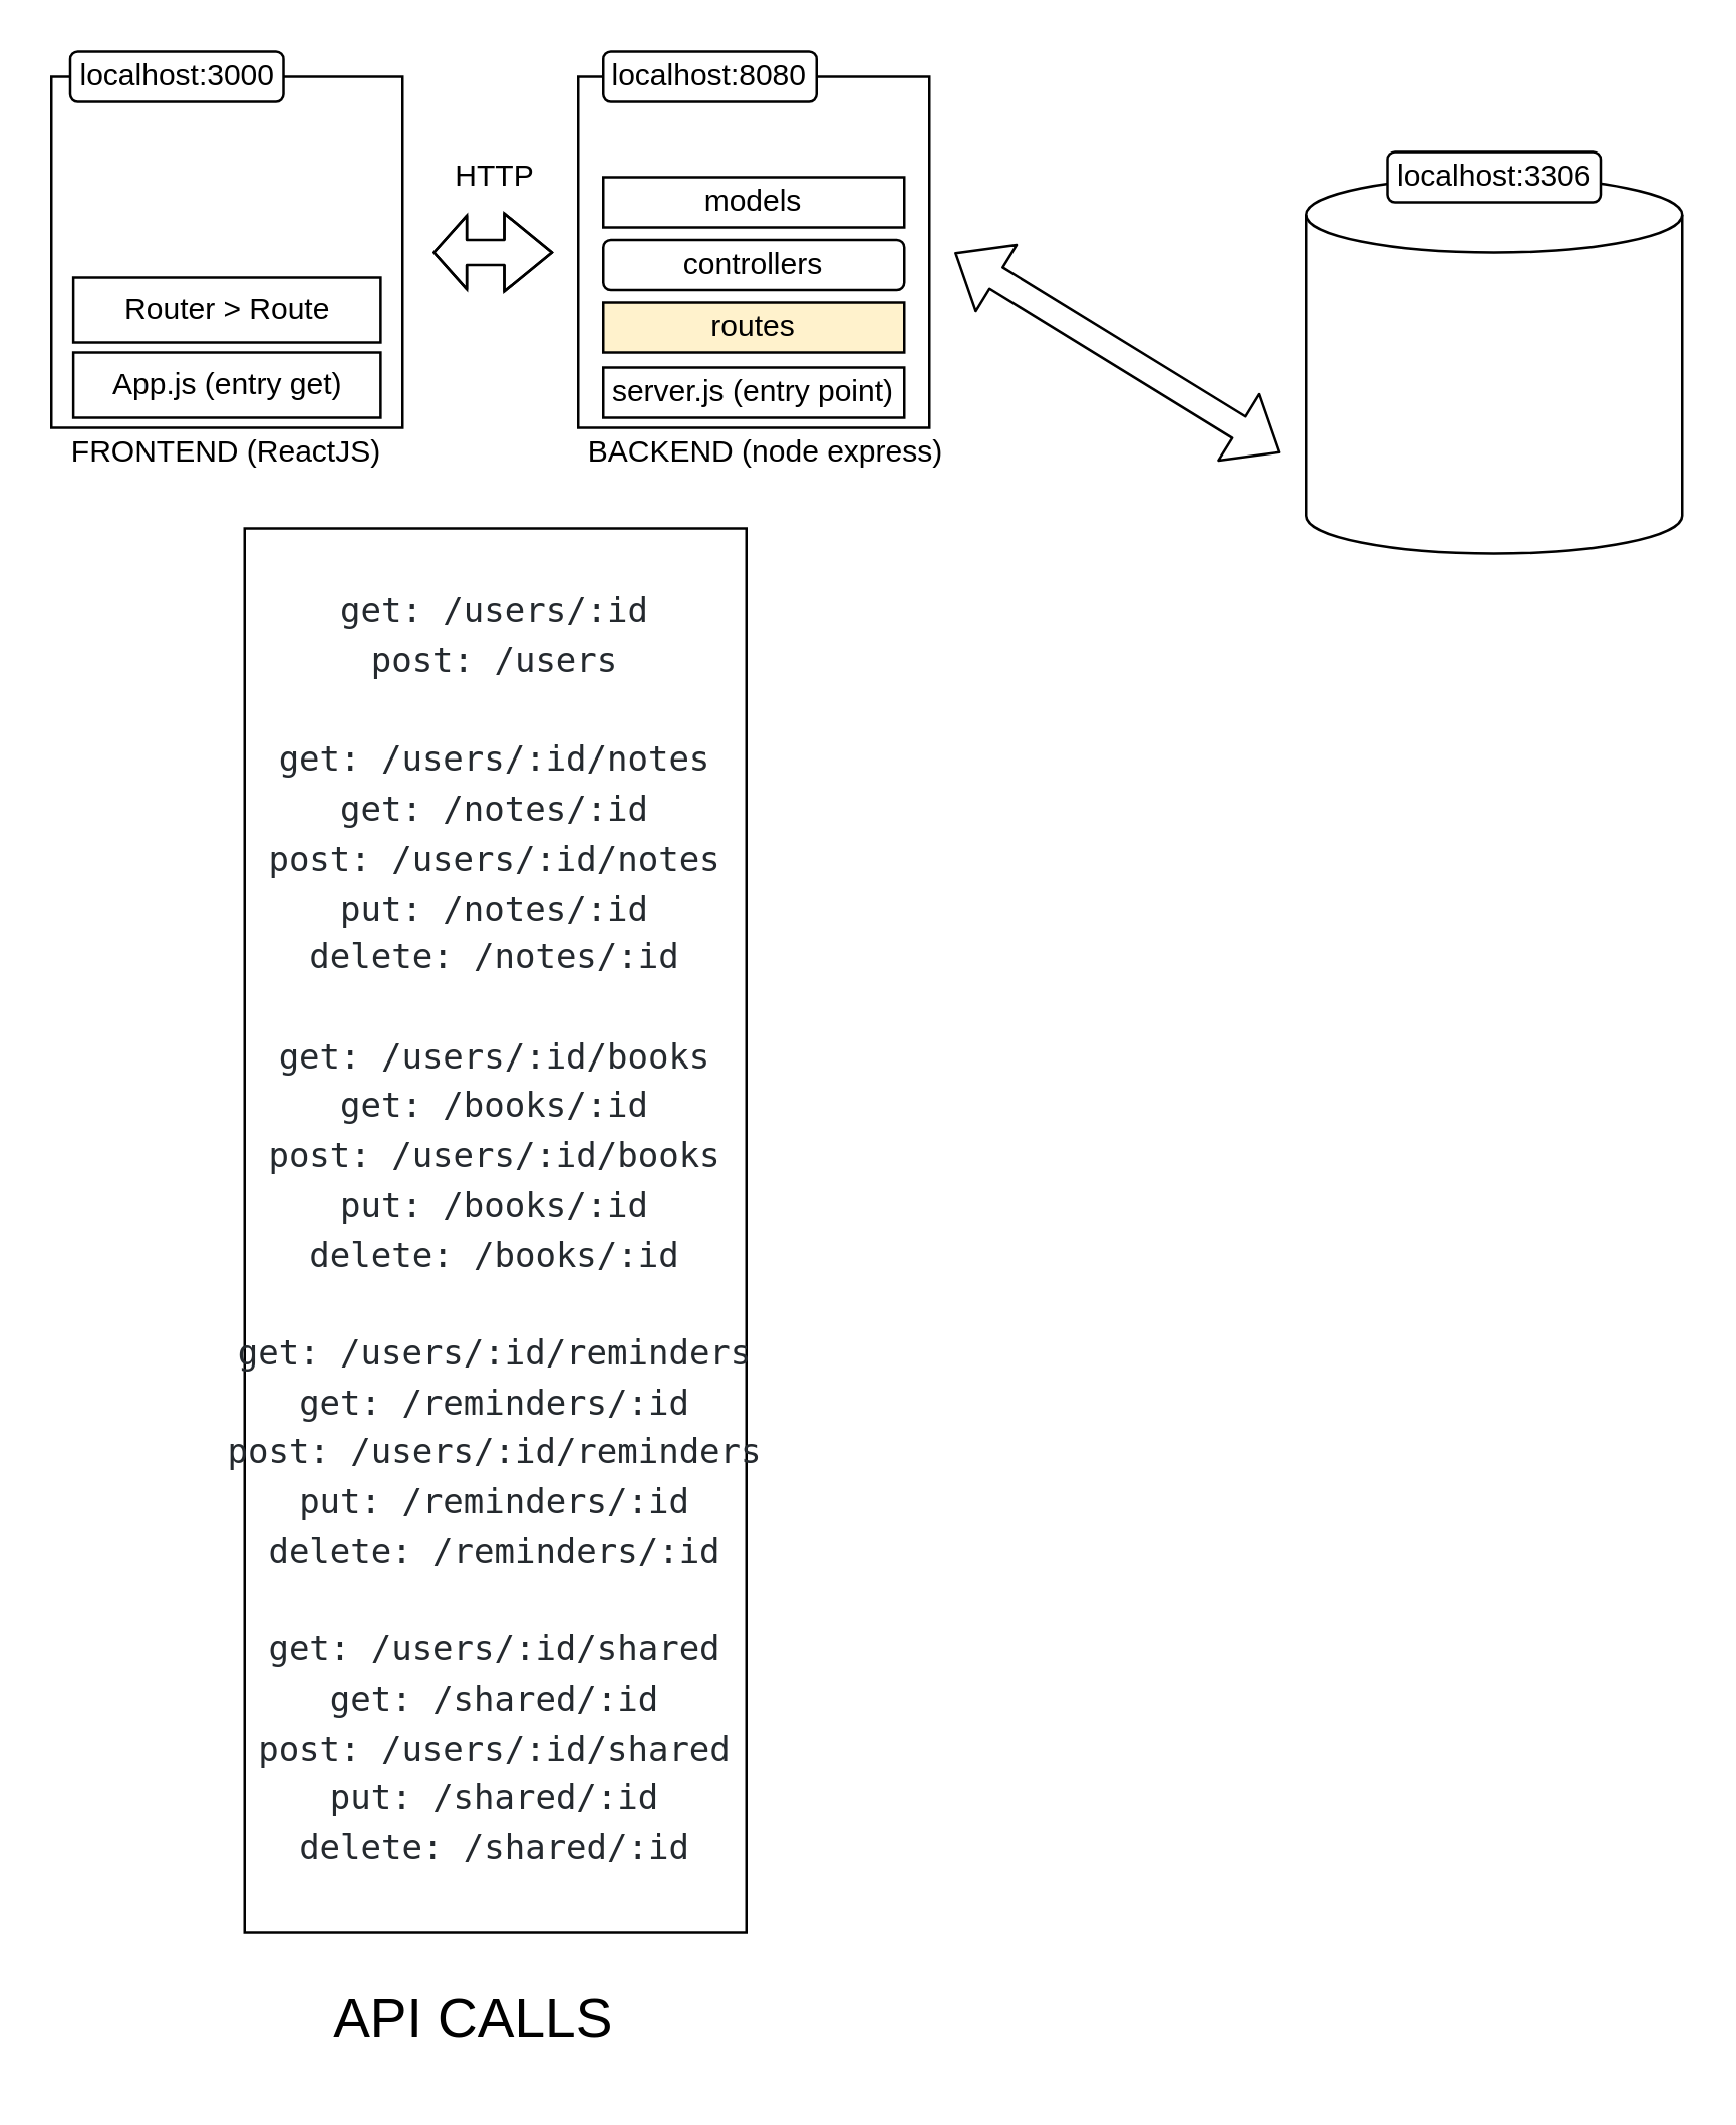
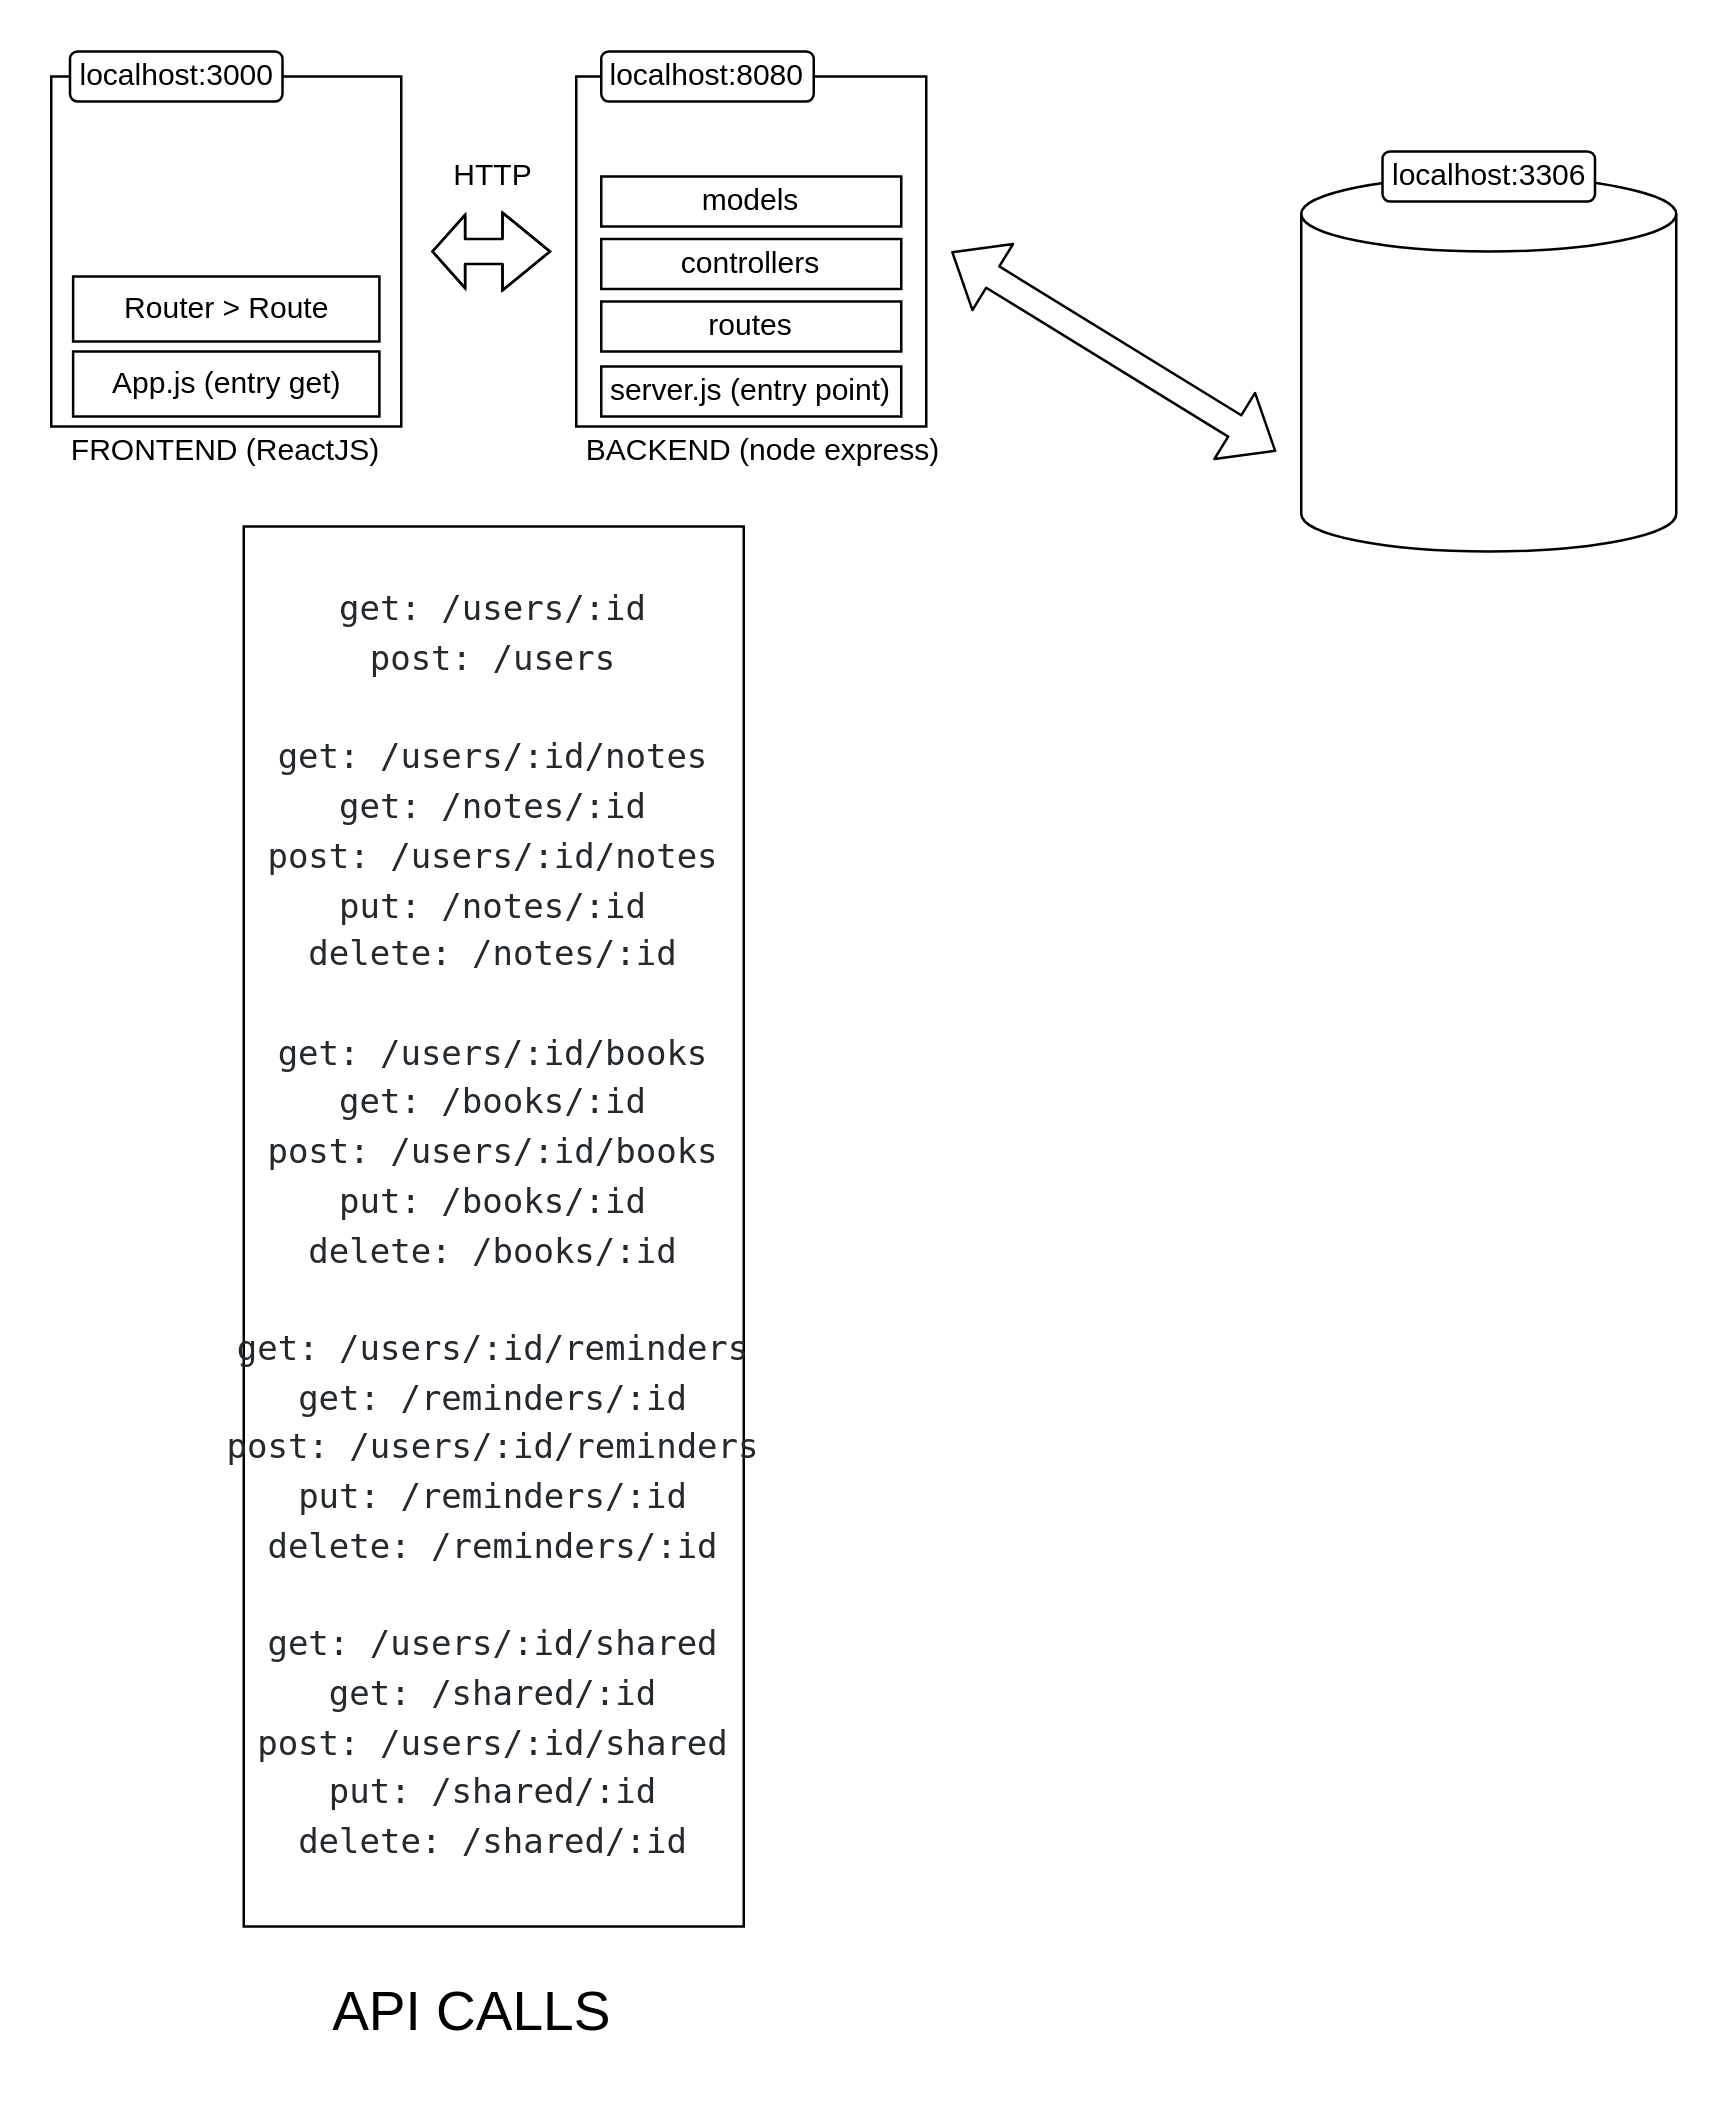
- <mxCell id="11" value="controllers" style="whiteSpace=wrap;html=1;rounded=1;" vertex="1" parent="1"><mxGeometry x="240" y="95" width="120" height="20" as="geometry" /></mxCell>
+ <mxCell id="11" value="controllers" style="rounded=0;whiteSpace=wrap;html=1;" vertex="1" parent="1"><mxGeometry x="240" y="95" width="120" height="20" as="geometry" /></mxCell>
- <mxCell id="10" value="routes" style="rounded=0;whiteSpace=wrap;html=1;fillColor=#fff2cc;" vertex="1" parent="1"><mxGeometry x="240" y="120" width="120" height="20" as="geometry" /></mxCell>
+ <mxCell id="10" value="routes" style="rounded=0;whiteSpace=wrap;html=1;" vertex="1" parent="1"><mxGeometry x="240" y="120" width="120" height="20" as="geometry" /></mxCell>
